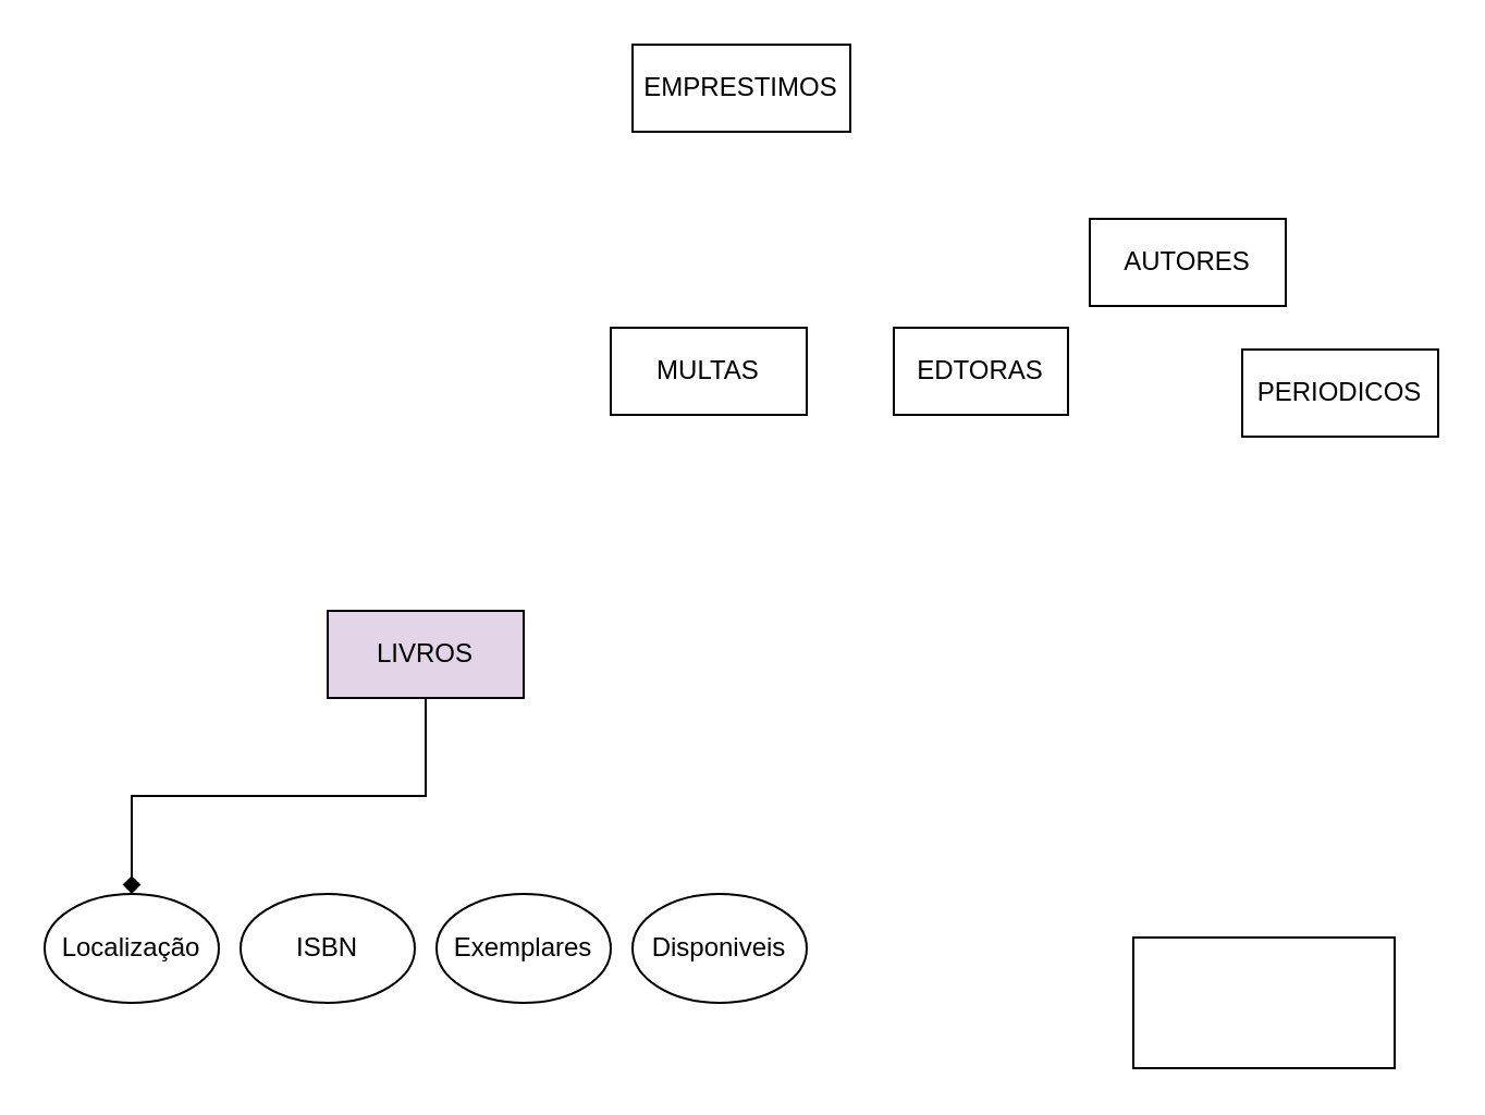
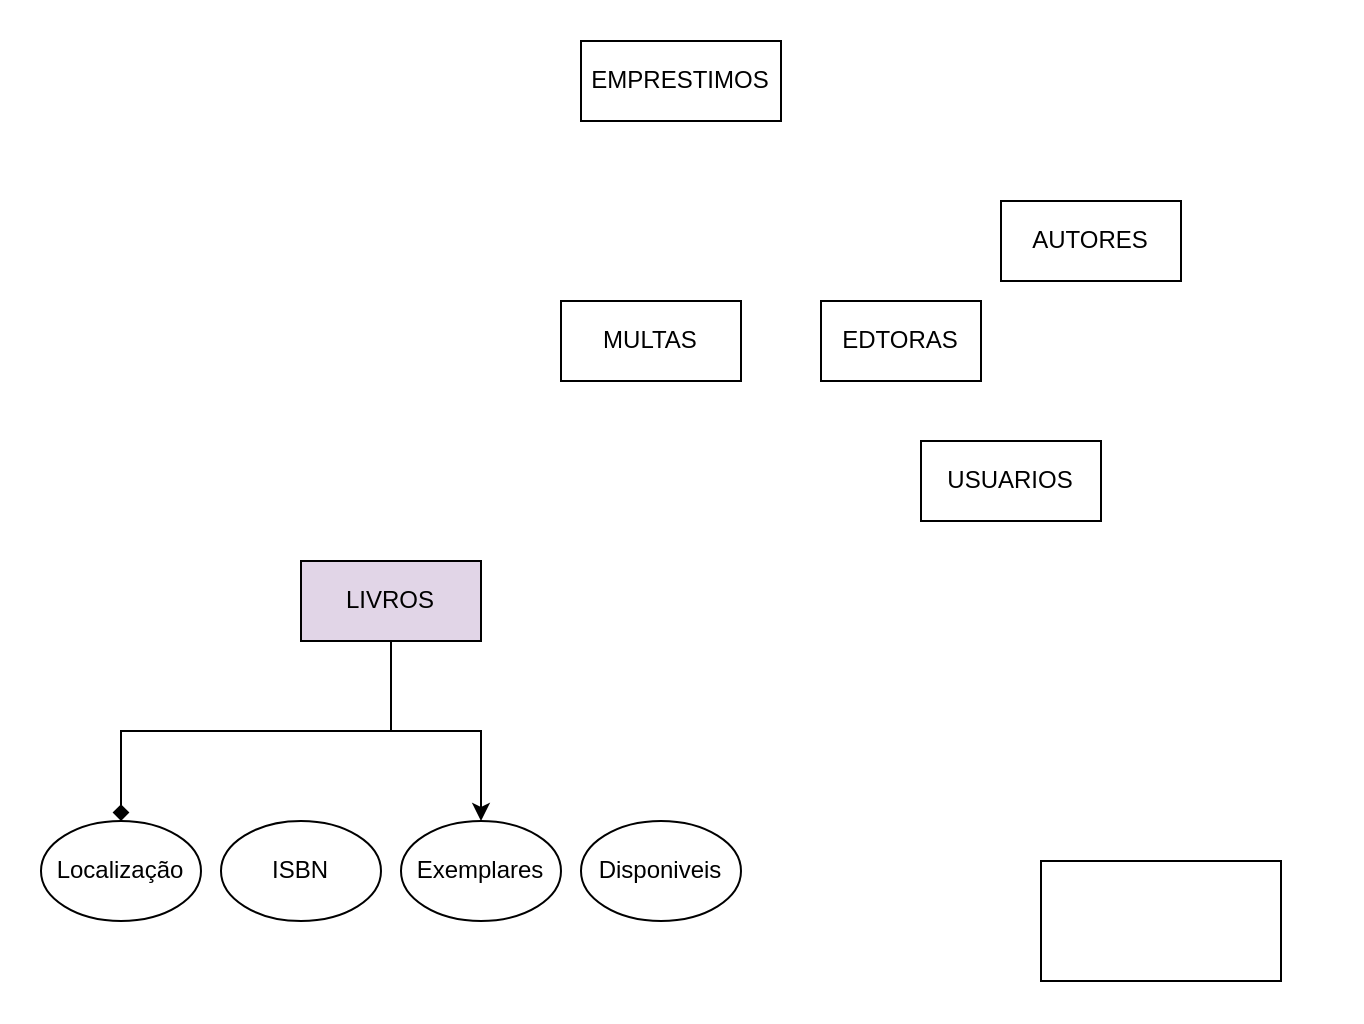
- <mxCell id="13" value="PERIODICOS" style="rounded=0;whiteSpace=wrap;html=1;" vertex="1" parent="1"><mxGeometry x="570" y="160" width="90" height="40" as="geometry" /></mxCell>
+ <mxCell id="6" value="USUARIOS" style="rounded=0;whiteSpace=wrap;html=1;" vertex="1" parent="1"><mxGeometry x="460" y="220" width="90" height="40" as="geometry" /></mxCell>
+ <mxCell id="10" style="edgeStyle=orthogonalEdgeStyle;rounded=0;orthogonalLoop=1;jettySize=auto;html=1;exitX=0.5;exitY=1;exitDx=0;exitDy=0;entryX=0.5;entryY=0;entryDx=0;entryDy=0;" edge="1" parent="1" source="11" target="4"><mxGeometry relative="1" as="geometry" /></mxCell>
